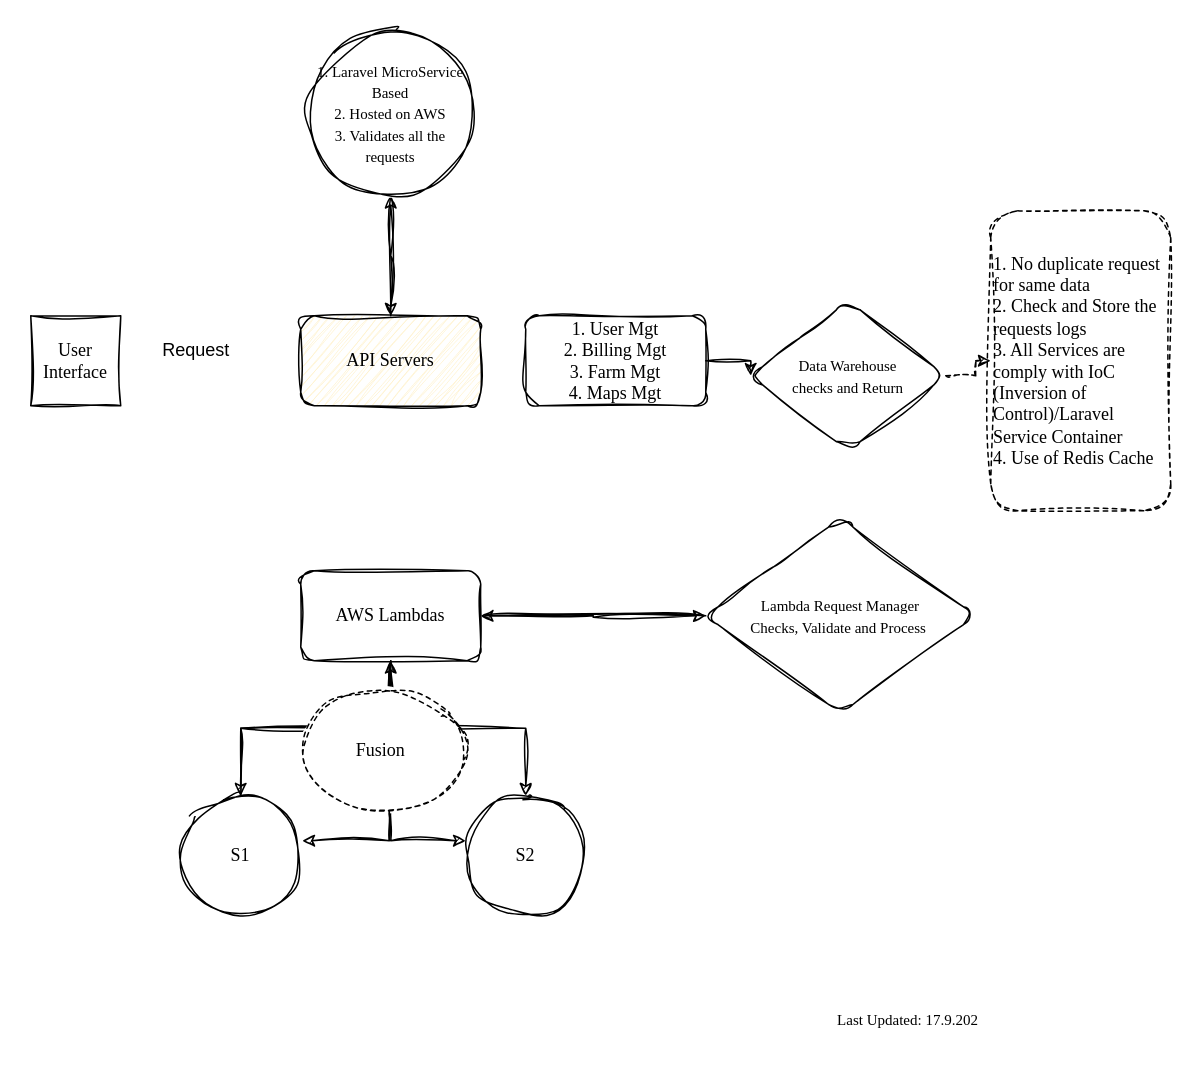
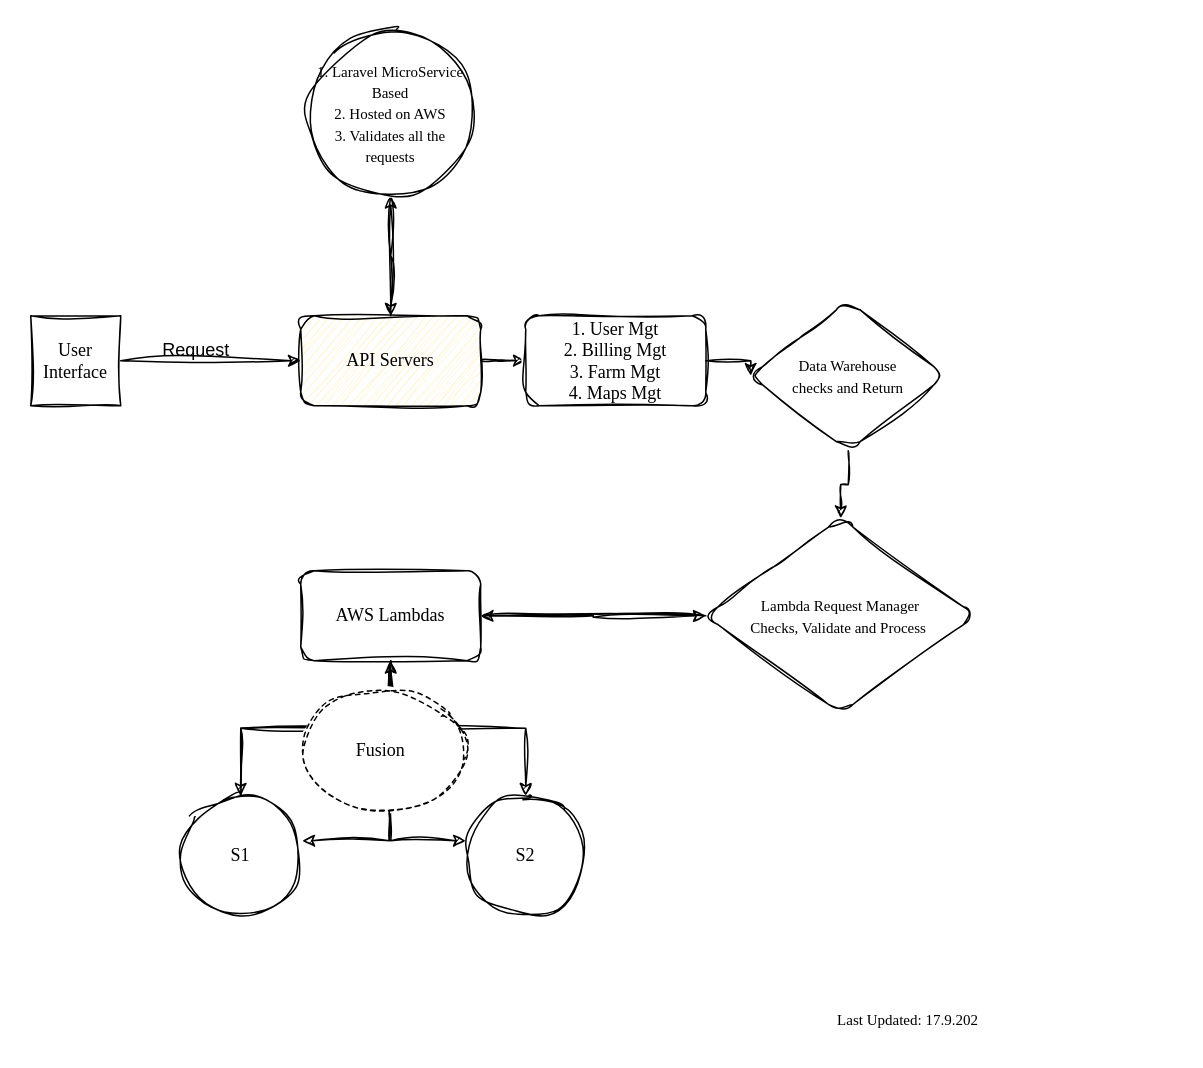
+ <mxCell id="2" style="edgeStyle=orthogonalEdgeStyle;rounded=0;orthogonalLoop=1;jettySize=auto;html=1;sketch=1;curveFitting=1;jiggle=2;labelBackgroundColor=none;fontColor=default;" edge="1" parent="1" source="3" target="6"><mxGeometry relative="1" as="geometry" /></mxCell>
+ <mxCell id="5" value="" style="edgeStyle=orthogonalEdgeStyle;rounded=0;orthogonalLoop=1;jettySize=auto;html=1;sketch=1;curveFitting=1;jiggle=2;labelBackgroundColor=none;fontColor=default;" edge="1" parent="1" source="6" target="28"><mxGeometry relative="1" as="geometry" /></mxCell>
- <mxCell id="26" value="&lt;div style=&quot;&quot;&gt;&lt;span style=&quot;background-color: initial;&quot;&gt;&lt;font face=&quot;Comic Sans MS&quot;&gt;1. No duplicate request for same data&lt;/font&gt;&lt;/span&gt;&lt;/div&gt;&lt;font face=&quot;Comic Sans MS&quot;&gt;2. Check and Store the requests logs&lt;br&gt;3. All Services are comply with IoC (Inversion of Control)/Laravel Service Container&lt;br&gt;4. Use of Redis Cache&lt;/font&gt;" style="whiteSpace=wrap;html=1;rounded=1;dashed=1;align=left;sketch=1;curveFitting=1;jiggle=2;labelBackgroundColor=none;" vertex="1" parent="1"><mxGeometry x="660" y="140" width="120" height="200" as="geometry" /></mxCell>
- <mxCell id="15" value="" style="edgeStyle=orthogonalEdgeStyle;rounded=0;orthogonalLoop=1;jettySize=auto;html=1;dashed=1;sketch=1;curveFitting=1;jiggle=2;labelBackgroundColor=none;fontColor=default;" edge="1" parent="1" source="16" target="26"><mxGeometry relative="1" as="geometry" /></mxCell>
+ <mxCell id="14" value="" style="edgeStyle=orthogonalEdgeStyle;rounded=0;orthogonalLoop=1;jettySize=auto;html=1;sketch=1;curveFitting=1;jiggle=2;labelBackgroundColor=none;fontColor=default;" edge="1" parent="1" source="16" target="25"><mxGeometry relative="1" as="geometry" /></mxCell>
